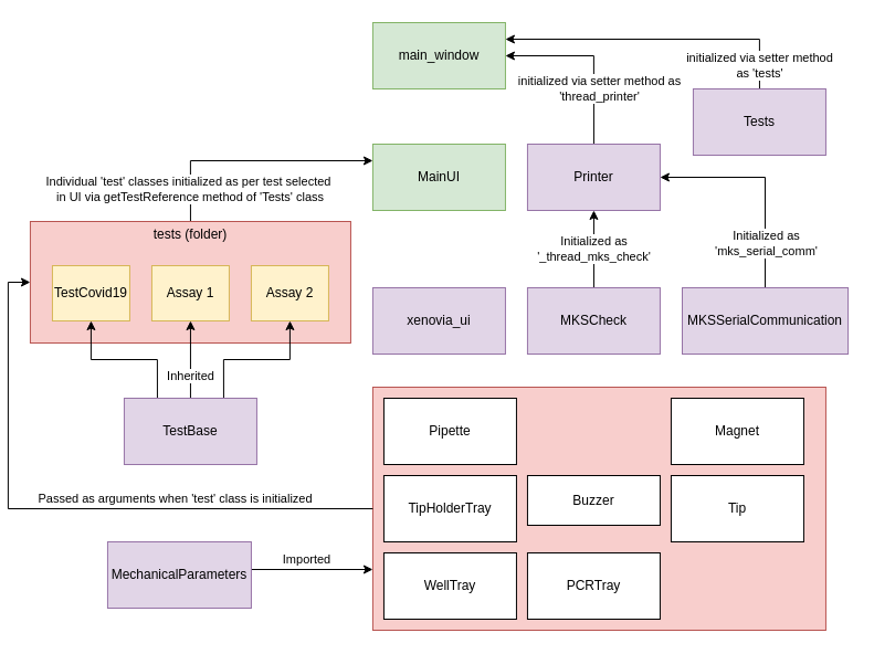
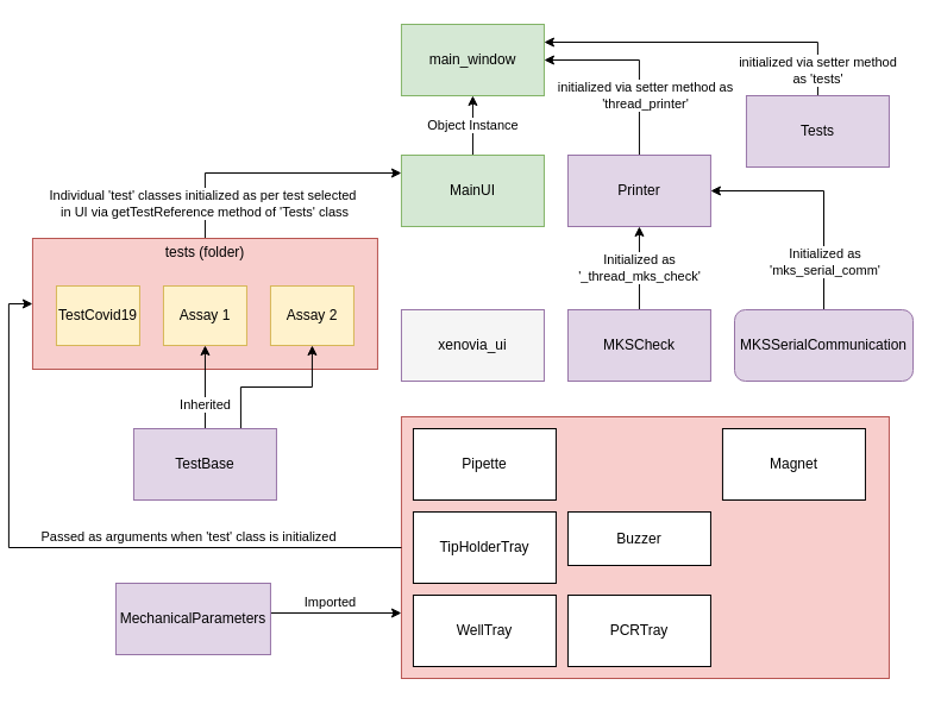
+ <mxCell id="3" value="Object Instance" style="edgeStyle=orthogonalEdgeStyle;rounded=0;orthogonalLoop=1;jettySize=auto;html=1;exitX=0.5;exitY=0;exitDx=0;exitDy=0;entryX=0.5;entryY=1;entryDx=0;entryDy=0;" parent="1" source="4" target="9" edge="1"><mxGeometry relative="1" as="geometry" /></mxCell>
- <mxCell id="5" value="xenovia_ui" style="rounded=0;whiteSpace=wrap;html=1;fillColor=#e1d5e7;strokeColor=#9673a6;" parent="1" vertex="1"><mxGeometry x="330.94" y="260" width="120" height="60" as="geometry" /></mxCell>
+ <mxCell id="5" value="xenovia_ui" style="rounded=0;whiteSpace=wrap;html=1;fillColor=#f5f5f5;strokeColor=#9673a6;" parent="1" vertex="1"><mxGeometry x="330.94" y="260" width="120" height="60" as="geometry" /></mxCell>
- <mxCell id="38" value="MKSSerialCommunication" style="rounded=0;whiteSpace=wrap;html=1;fillColor=#e1d5e7;strokeColor=#9673a6;" vertex="1" parent="1"><mxGeometry x="611" y="260" width="150.06" height="60" as="geometry" /></mxCell>
+ <mxCell id="38" value="MKSSerialCommunication" style="whiteSpace=wrap;html=1;fillColor=#e1d5e7;strokeColor=#9673a6;rounded=1;" vertex="1" parent="1"><mxGeometry x="611" y="260" width="150.06" height="60" as="geometry" /></mxCell>
- <mxCell id="19" style="edgeStyle=orthogonalEdgeStyle;rounded=0;orthogonalLoop=1;jettySize=auto;html=1;exitX=0.25;exitY=0;exitDx=0;exitDy=0;entryX=0.5;entryY=1;entryDx=0;entryDy=0;" parent="1" source="22" target="16" edge="1"><mxGeometry relative="1" as="geometry" /></mxCell>
- <mxCell id="23" value="Tip" style="rounded=0;whiteSpace=wrap;html=1;" parent="1" vertex="1"><mxGeometry x="600.94" y="430" width="120" height="60" as="geometry" /></mxCell>
